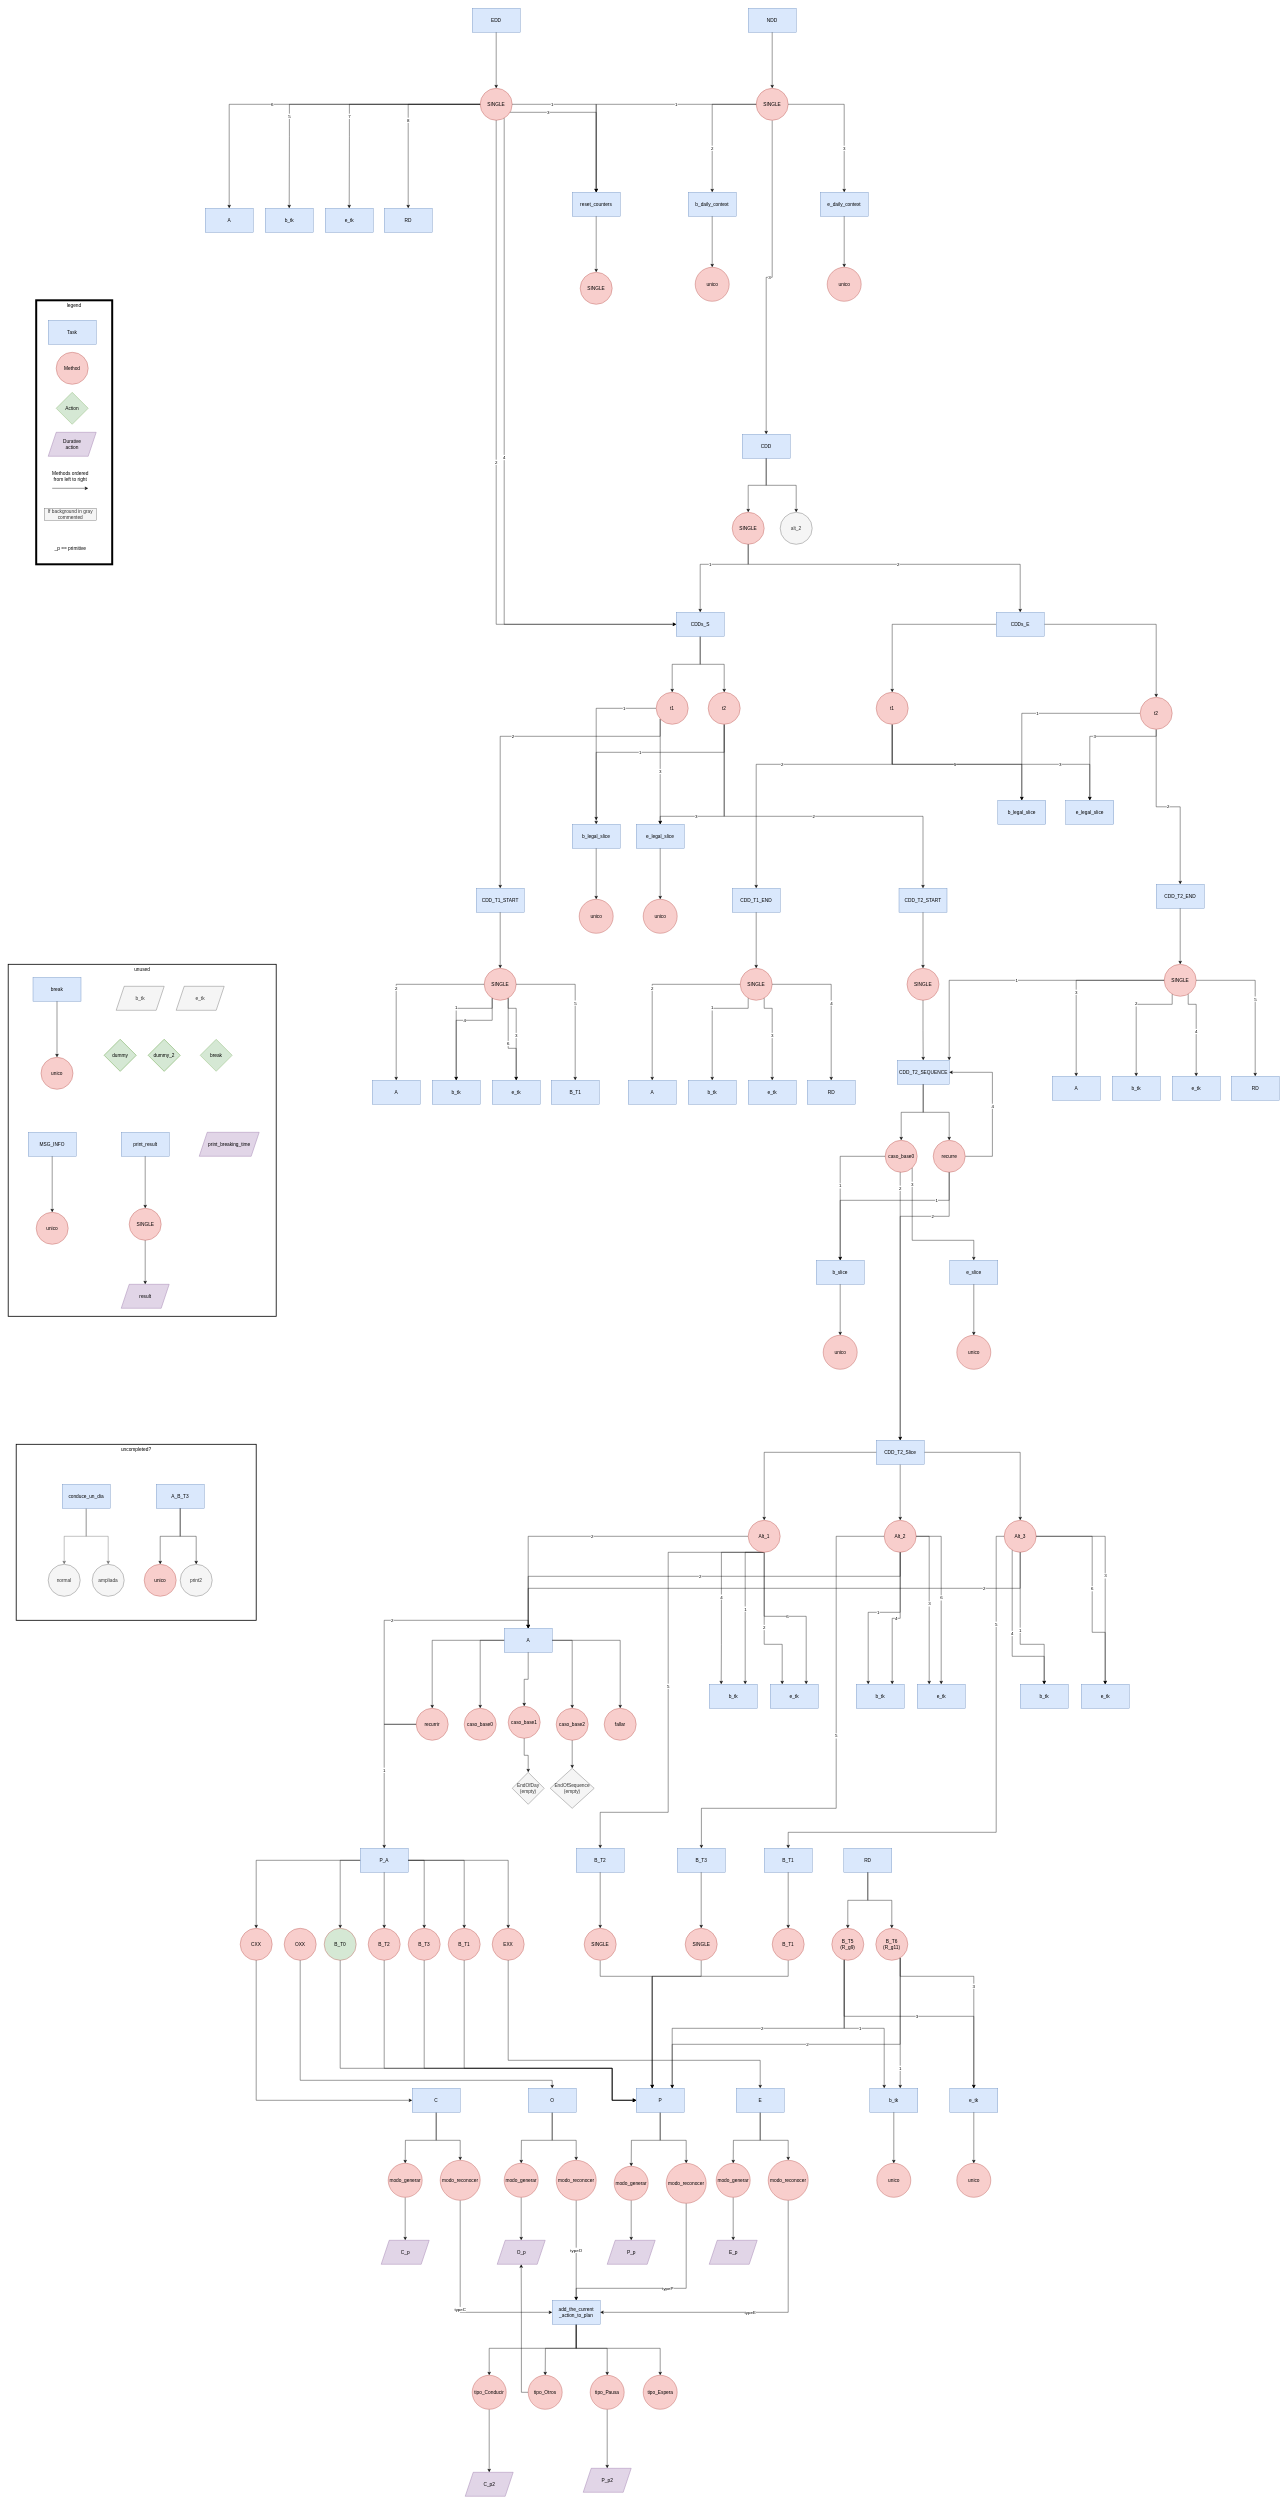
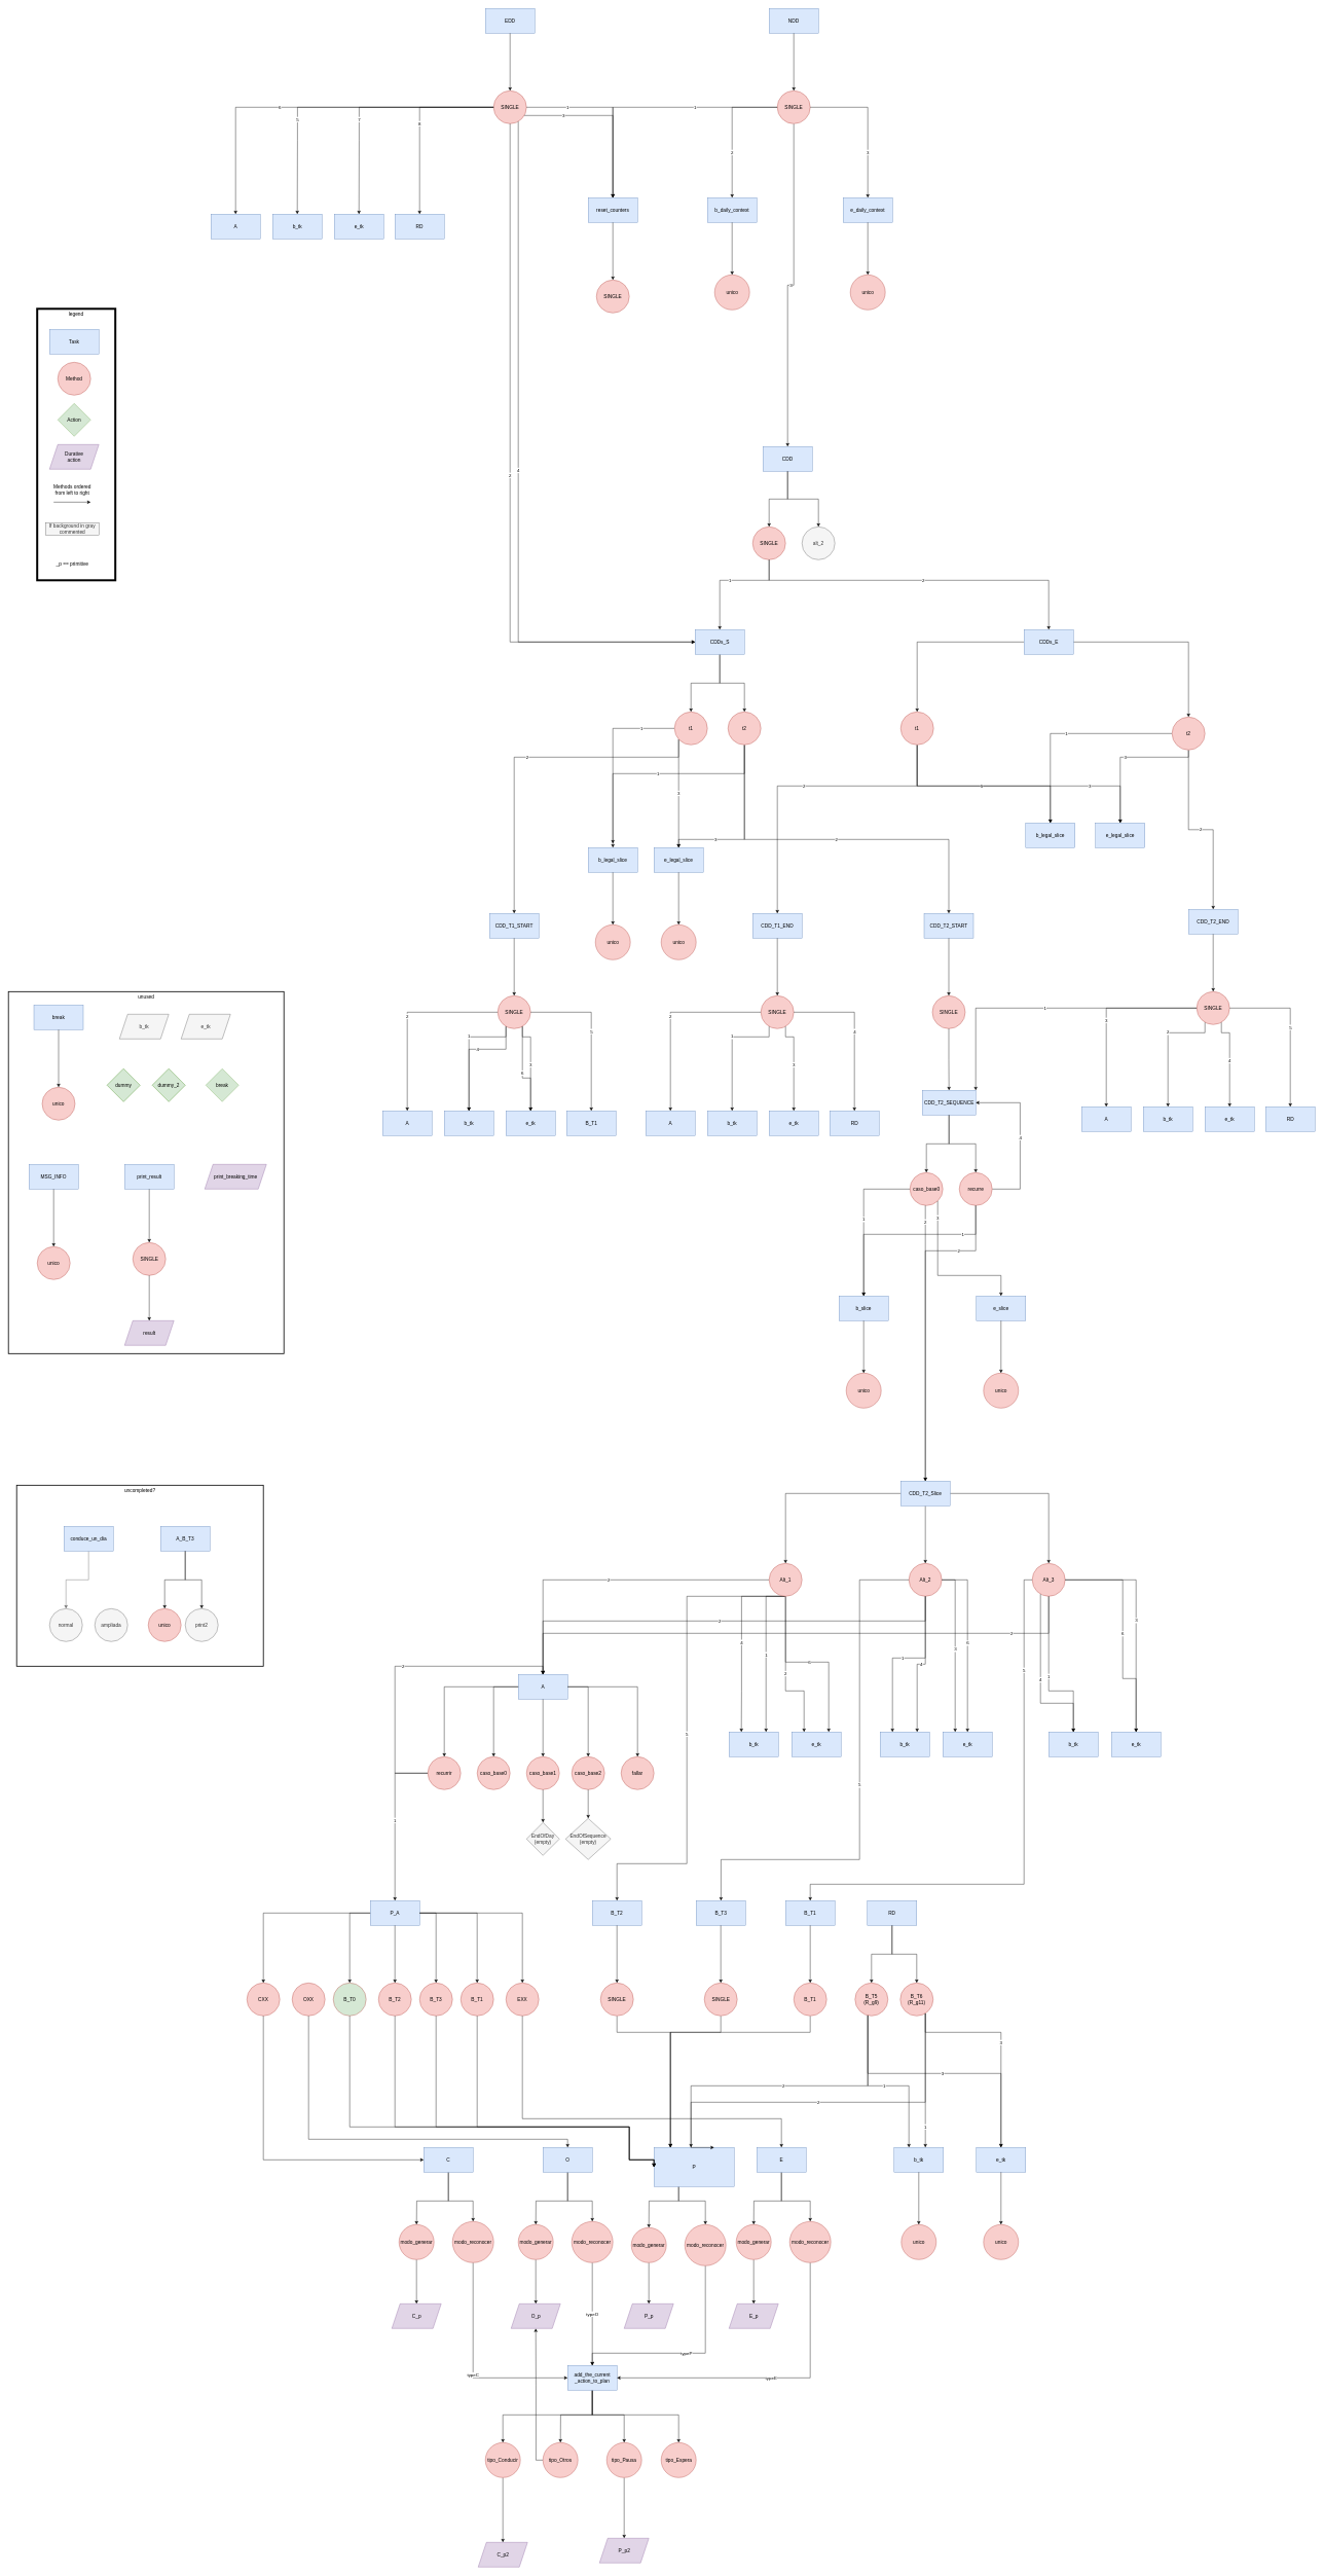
- <mxCell id="28" style="edgeStyle=orthogonalEdgeStyle;rounded=0;orthogonalLoop=1;jettySize=auto;html=1;fillColor=#f5f5f5;strokeColor=#666666;" edge="1" parent="1" source="29" target="31"><mxGeometry relative="1" as="geometry" /></mxCell>
- <mxCell id="150" value="caso_base1" style="ellipse;whiteSpace=wrap;html=1;aspect=fixed;fillColor=#f8cecc;strokeColor=#b85450;" vertex="1" parent="143"><mxGeometry x="230" y="195" width="80" height="80" as="geometry" /></mxCell>
+ <mxCell id="150" value="caso_base1" style="ellipse;whiteSpace=wrap;html=1;aspect=fixed;fillColor=#f8cecc;strokeColor=#b85450;" vertex="1" parent="143"><mxGeometry x="240" y="200" width="80" height="80" as="geometry" /></mxCell>
- <mxCell id="39" value="P" style="rounded=0;whiteSpace=wrap;html=1;fillColor=#dae8fc;strokeColor=#6c8ebf;" vertex="1" parent="1"><mxGeometry x="1590" y="5220" width="120" height="60" as="geometry" /></mxCell>
+ <mxCell id="39" value="P" style="rounded=0;whiteSpace=wrap;html=1;fillColor=#dae8fc;strokeColor=#6c8ebf;" vertex="1" parent="1"><mxGeometry x="1590" y="5220" width="195" height="95" as="geometry" /></mxCell>
